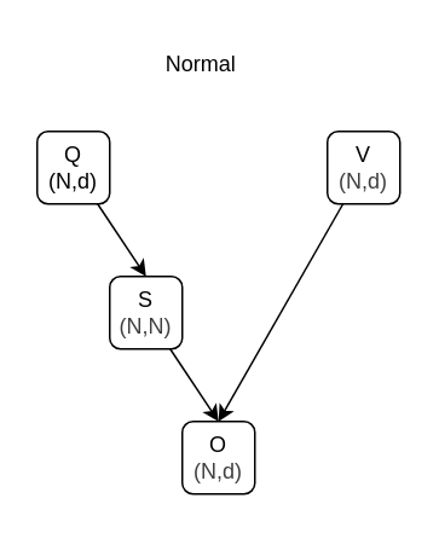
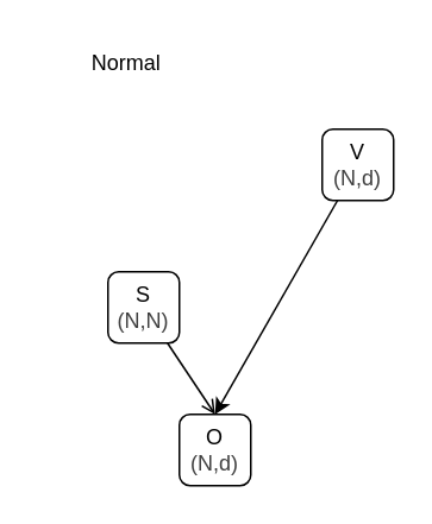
- <mxCell id="9" value="Normal" style="text;html=1;align=center;verticalAlign=middle;resizable=0;points=[];autosize=1;strokeColor=none;fillColor=none;" vertex="1" parent="1"><mxGeometry x="80" y="20" width="60" height="30" as="geometry" /></mxCell>
+ <mxCell id="9" value="Normal" style="text;html=1;align=center;verticalAlign=middle;resizable=0;points=[];autosize=1;strokeColor=none;fillColor=none;" vertex="1" parent="1"><mxGeometry x="40" y="20" width="60" height="30" as="geometry" /></mxCell>
- <mxCell id="3" value="Q&lt;div&gt;(N,d)&lt;/div&gt;" style="rounded=1;whiteSpace=wrap;html=1;" vertex="1" parent="1"><mxGeometry x="20" y="72" width="40" height="40" as="geometry" /></mxCell>
- <mxCell id="2" style="edgeStyle=none;html=1;entryX=0.5;entryY=0;entryDx=0;entryDy=0;" edge="1" parent="1" source="3" target="5"><mxGeometry relative="1" as="geometry" /></mxCell>
- <mxCell id="4" style="edgeStyle=none;html=1;entryX=0.5;entryY=0;entryDx=0;entryDy=0;" edge="1" parent="1" source="5" target="8"><mxGeometry relative="1" as="geometry" /></mxCell>
+ <mxCell id="4" style="edgeStyle=none;html=1;entryX=0.5;entryY=0;entryDx=0;entryDy=0;endArrow=open;" edge="1" parent="1" source="5" target="8"><mxGeometry relative="1" as="geometry" /></mxCell>
